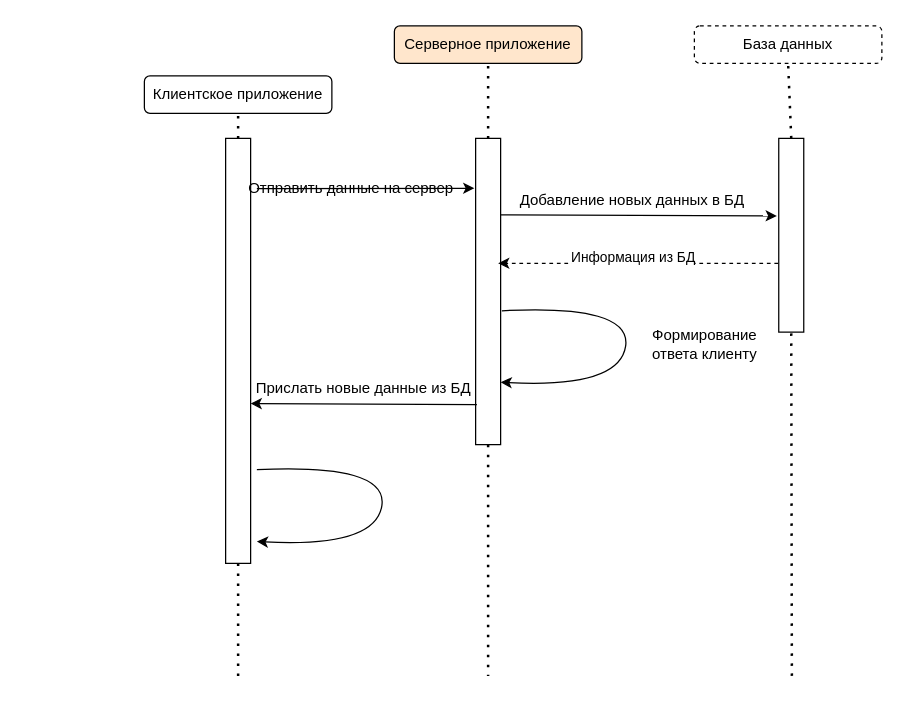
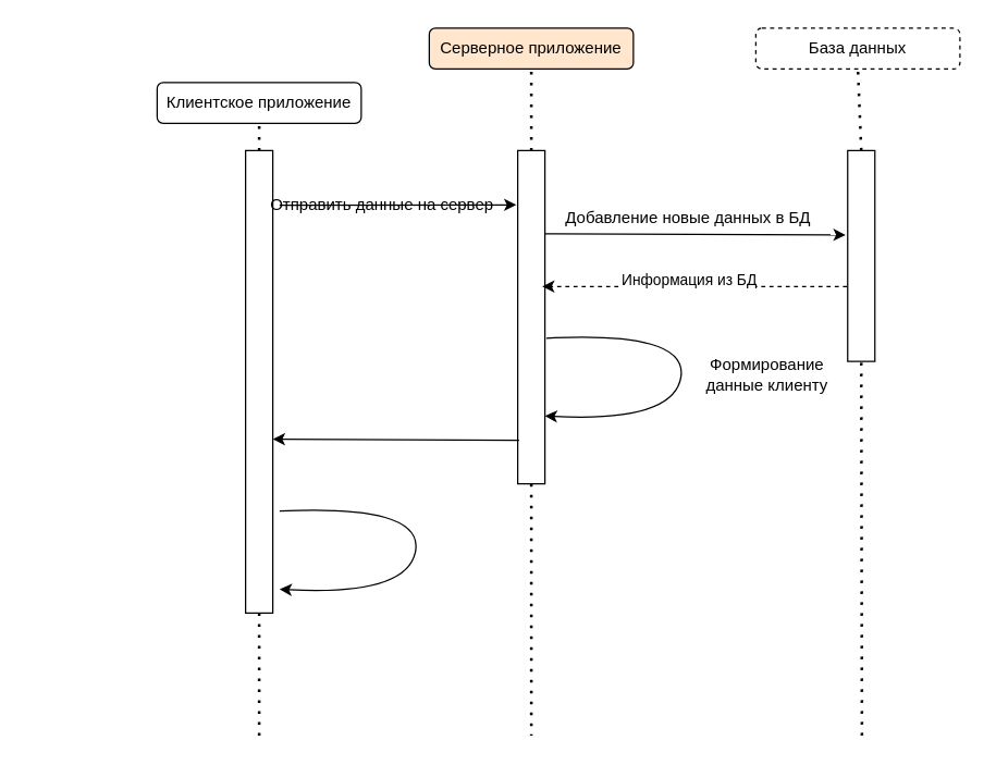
- <mxCell id="17" value="Добавление новых данных в БД" style="text;html=1;align=center;verticalAlign=middle;resizable=0;points=[];autosize=1;" vertex="1" parent="1"><mxGeometry x="405" y="150" width="200" height="20" as="geometry" /></mxCell>
+ <mxCell id="17" value="Добавление новые данных в БД" style="text;html=1;align=center;verticalAlign=middle;resizable=0;points=[];autosize=1;" vertex="1" parent="1"><mxGeometry x="405" y="150" width="200" height="20" as="geometry" /></mxCell>
- <mxCell id="21" value="Формирование &lt;br&gt;ответа клиенту" style="text;html=1;align=center;verticalAlign=middle;resizable=0;points=[];autosize=1;" vertex="1" parent="1"><mxGeometry x="512.5" y="260" width="100" height="30" as="geometry" /></mxCell>
+ <mxCell id="21" value="Формирование &lt;br&gt;данные клиенту" style="text;html=1;align=center;verticalAlign=middle;resizable=0;points=[];autosize=1;" vertex="1" parent="1"><mxGeometry x="512.5" y="260" width="100" height="30" as="geometry" /></mxCell>
- <mxCell id="24" value="Прислать новые данные из БД" style="text;html=1;align=center;verticalAlign=middle;resizable=0;points=[];autosize=1;" vertex="1" parent="1"><mxGeometry x="195" y="300" width="190" height="20" as="geometry" /></mxCell>
